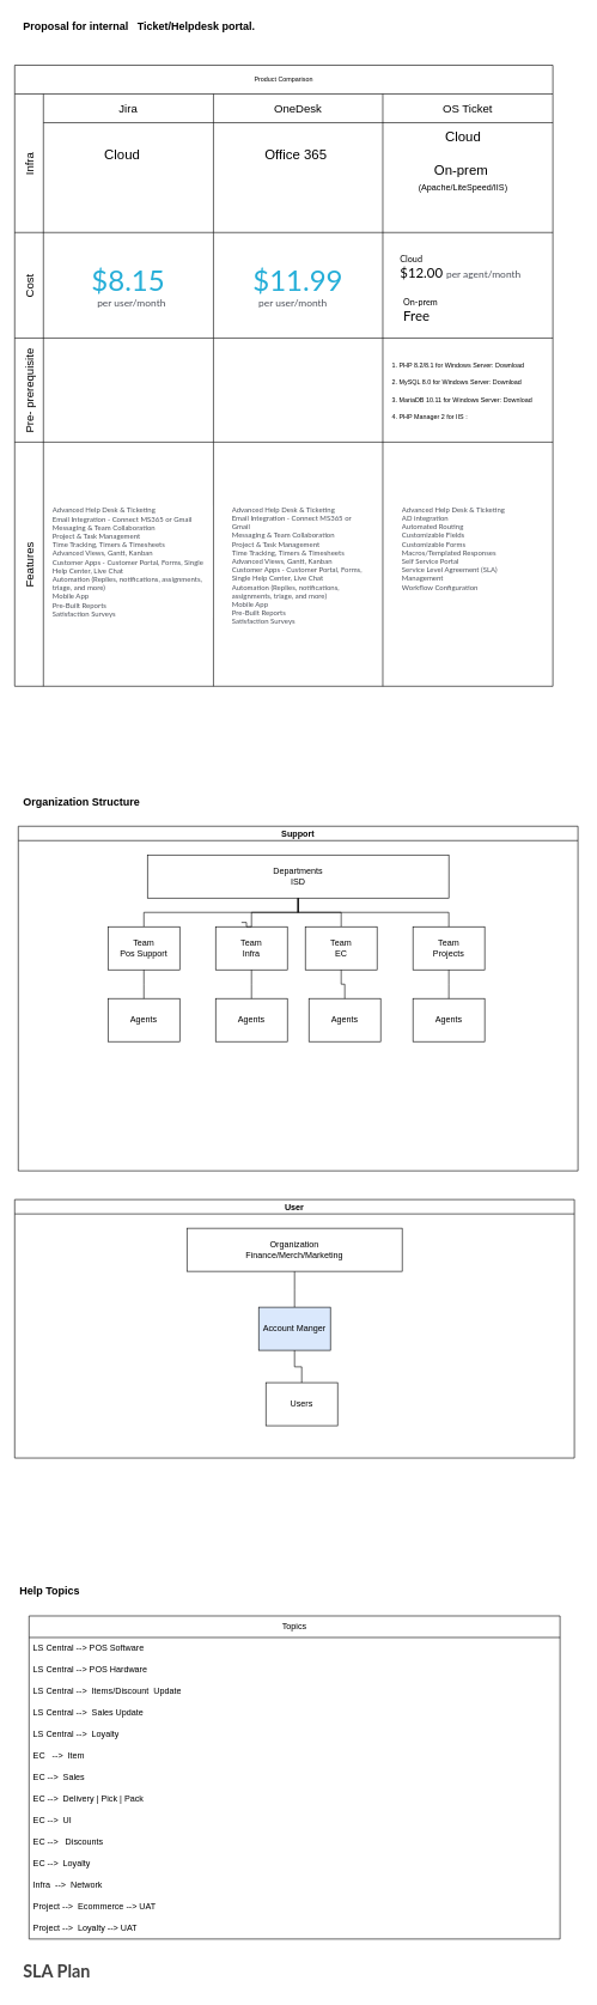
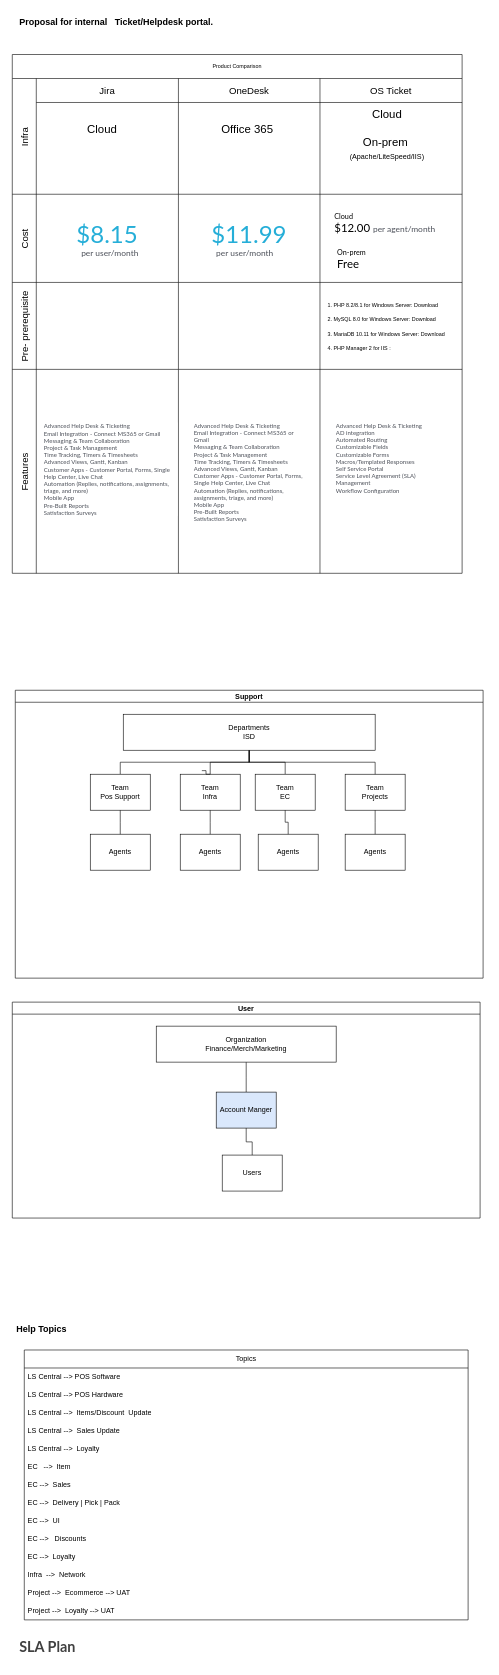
- <mxCell id="31" value="Organization Structure" style="text;strokeColor=none;align=left;fillColor=none;html=1;verticalAlign=middle;whiteSpace=wrap;rounded=0;fontSize=15;fontStyle=1" parent="1" vertex="1"><mxGeometry x="30" y="1100" width="380" height="30" as="geometry" /></mxCell>
